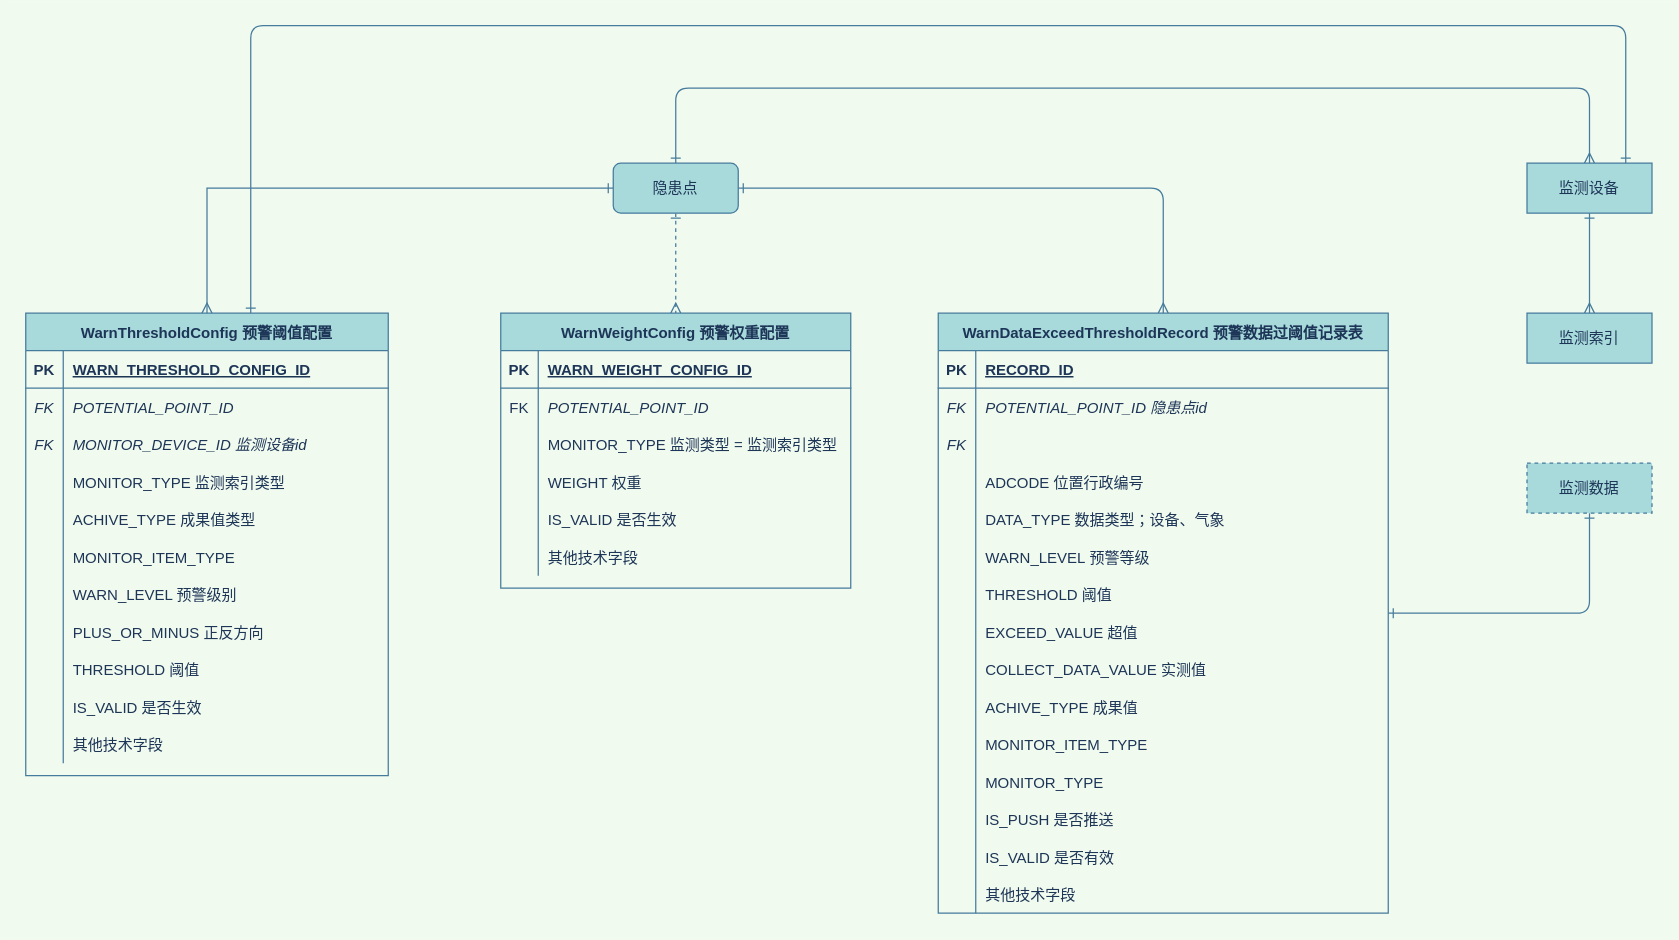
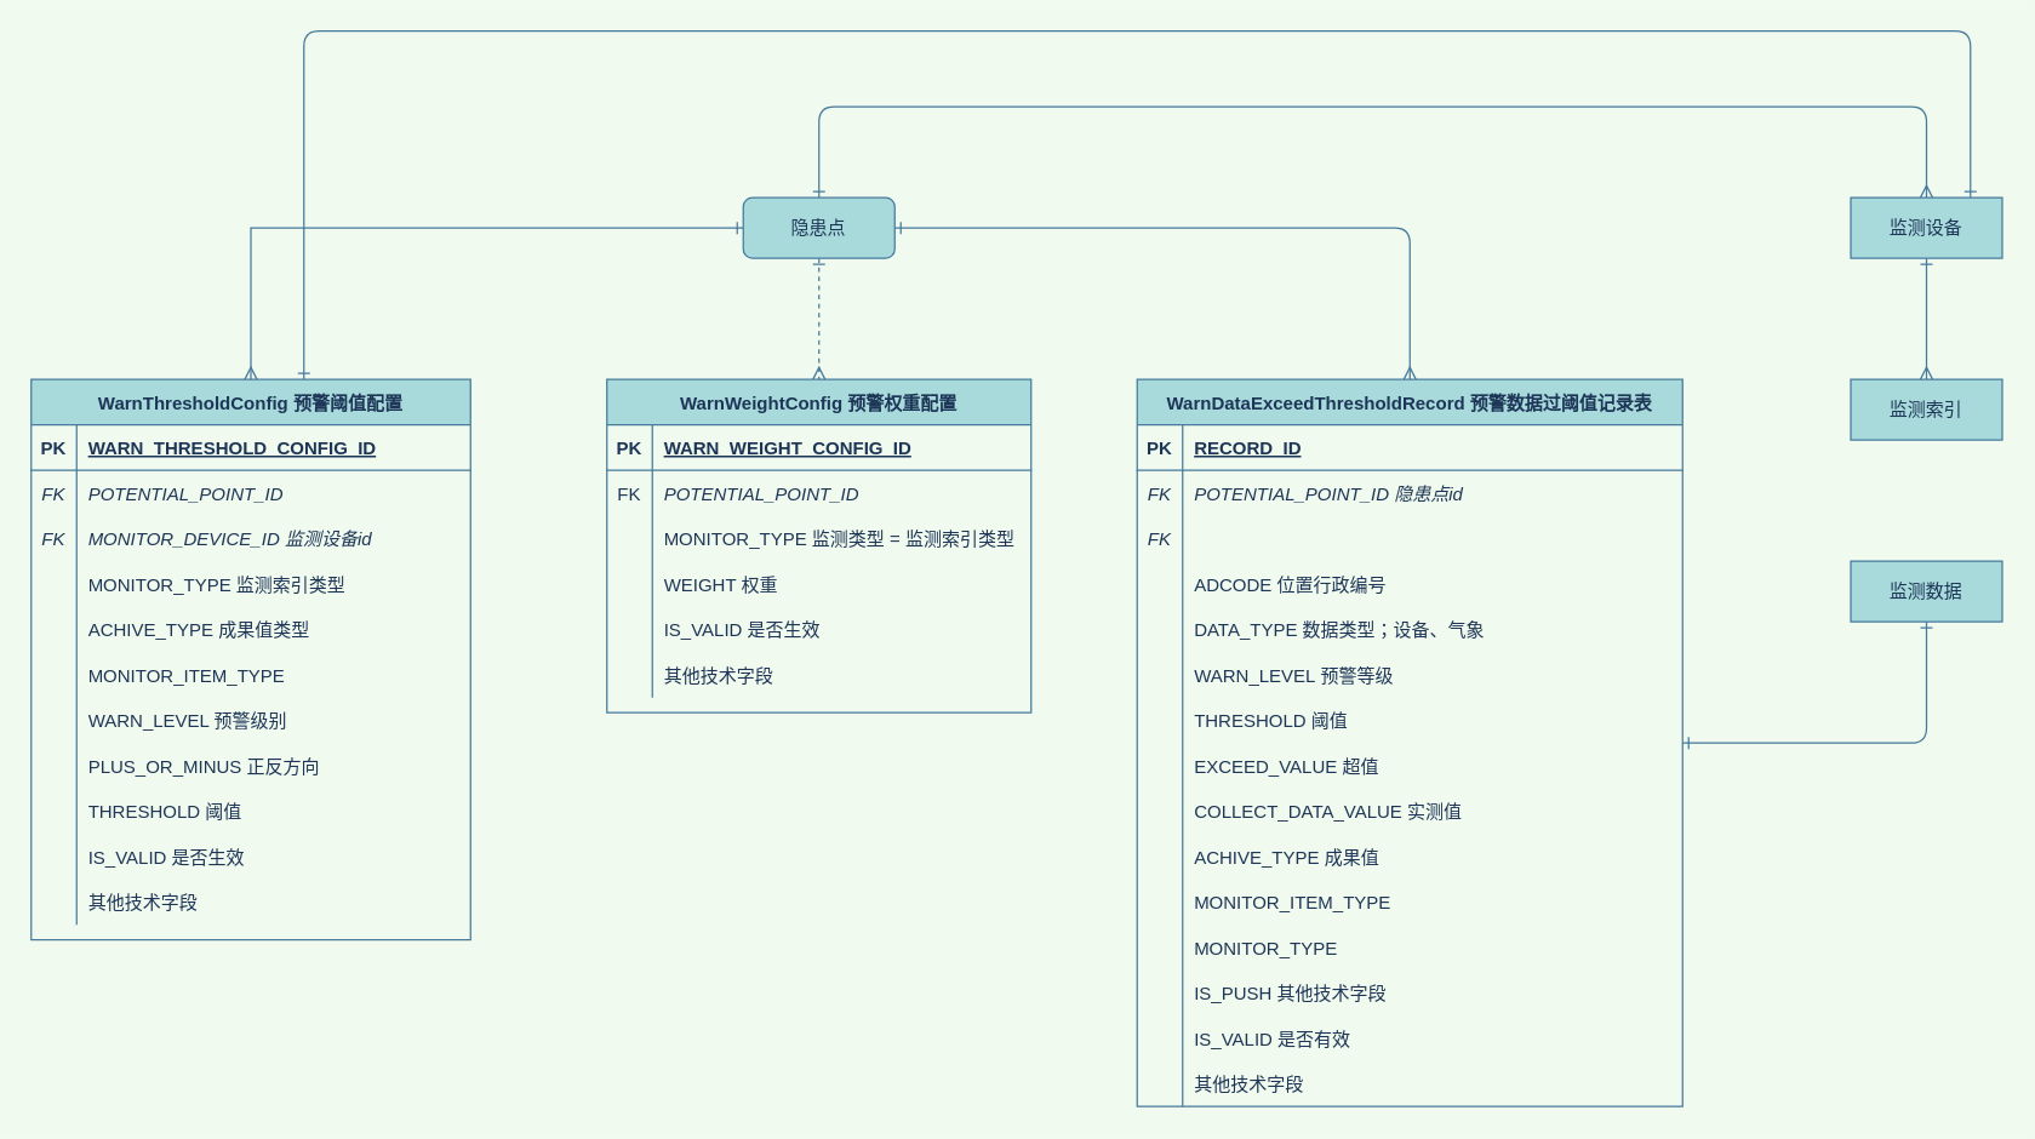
- <mxCell id="45" value="监测数据" style="whiteSpace=wrap;html=1;align=center;fillColor=#A8DADC;strokeColor=#457B9D;fontColor=#1D3557;dashed=1;" parent="1" vertex="1"><mxGeometry x="1221" y="370" width="100" height="40" as="geometry" /></mxCell>
+ <mxCell id="45" value="监测数据" style="whiteSpace=wrap;html=1;align=center;fillColor=#A8DADC;strokeColor=#457B9D;fontColor=#1D3557;" parent="1" vertex="1"><mxGeometry x="1221" y="370" width="100" height="40" as="geometry" /></mxCell>
- <mxCell id="103" value="IS_PUSH 是否推送" style="shape=partialRectangle;connectable=0;fillColor=none;top=0;left=0;bottom=0;right=0;align=left;spacingLeft=6;overflow=hidden;fontStyle=0;strokeColor=#457B9D;fontColor=#1D3557;" parent="101" vertex="1"><mxGeometry x="30" width="330" height="30" as="geometry"><mxRectangle width="330" height="30" as="alternateBounds" /></mxGeometry></mxCell>
+ <mxCell id="103" value="IS_PUSH 其他技术字段" style="shape=partialRectangle;connectable=0;fillColor=none;top=0;left=0;bottom=0;right=0;align=left;spacingLeft=6;overflow=hidden;fontStyle=0;strokeColor=#457B9D;fontColor=#1D3557;" parent="101" vertex="1"><mxGeometry x="30" width="330" height="30" as="geometry"><mxRectangle width="330" height="30" as="alternateBounds" /></mxGeometry></mxCell>
